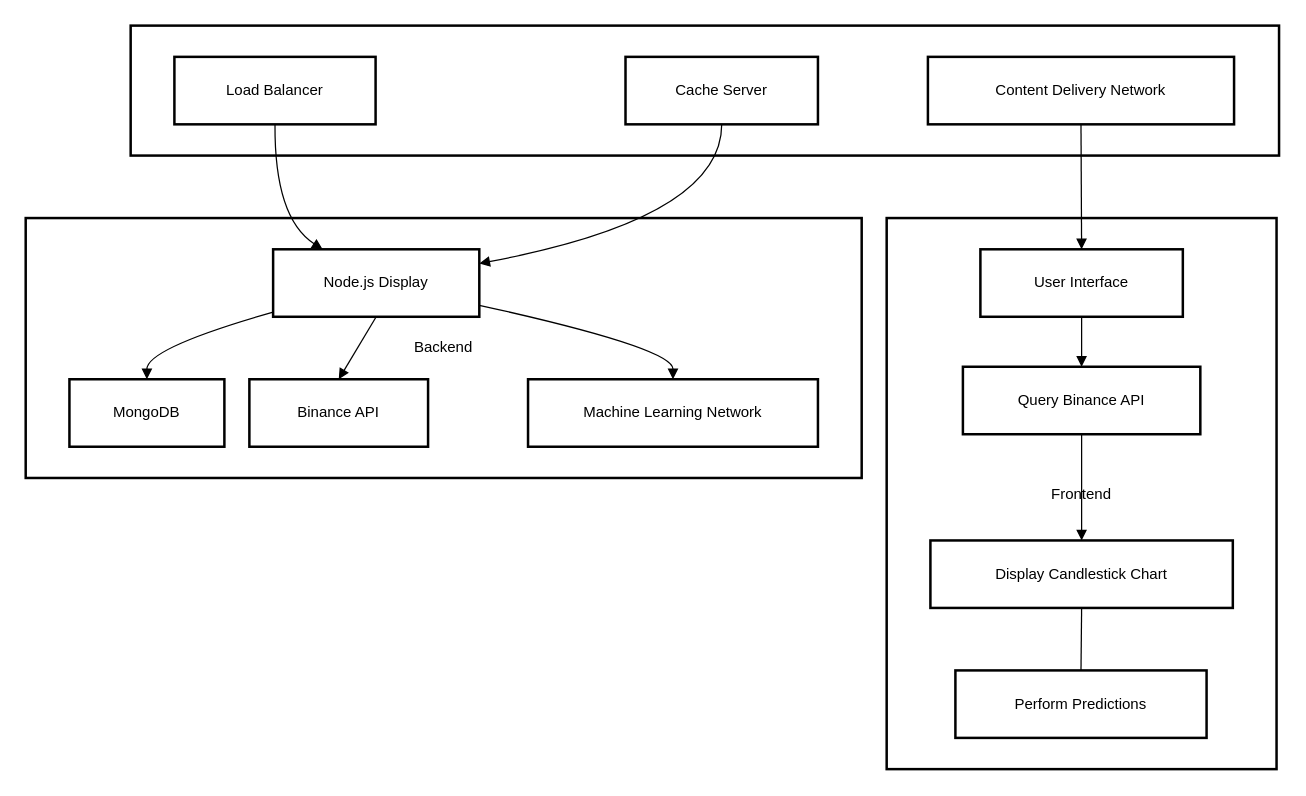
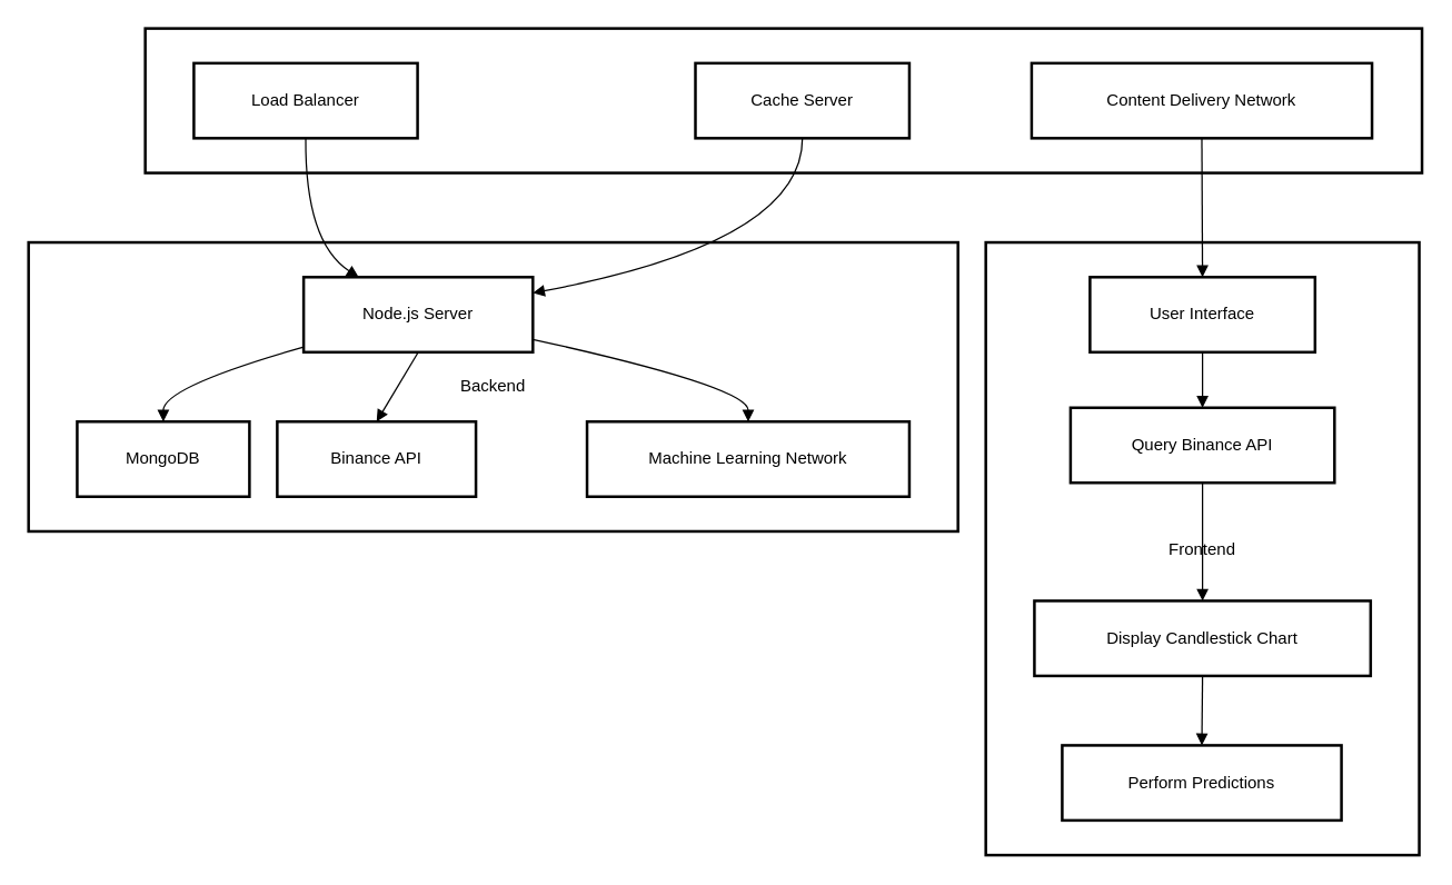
- <mxCell id="9" value="Node.js Display" style="whiteSpace=wrap;strokeWidth=2;" vertex="1" parent="1"><mxGeometry x="218" y="199" width="165" height="54" as="geometry" /></mxCell>
+ <mxCell id="9" value="Node.js Server" style="whiteSpace=wrap;strokeWidth=2;" vertex="1" parent="1"><mxGeometry x="218" y="199" width="165" height="54" as="geometry" /></mxCell>
- <mxCell id="18" value="" style="curved=1;startArrow=none;endArrow=none;exitX=0.5;exitY=1;entryX=0.5;entryY=0;" edge="1" parent="1" source="7" target="8"><mxGeometry relative="1" as="geometry"><Array as="points" /></mxGeometry></mxCell>
+ <mxCell id="18" value="" style="curved=1;startArrow=none;endArrow=block;exitX=0.5;exitY=1;entryX=0.5;entryY=0;" edge="1" parent="1" source="7" target="8"><mxGeometry relative="1" as="geometry"><Array as="points" /></mxGeometry></mxCell>
